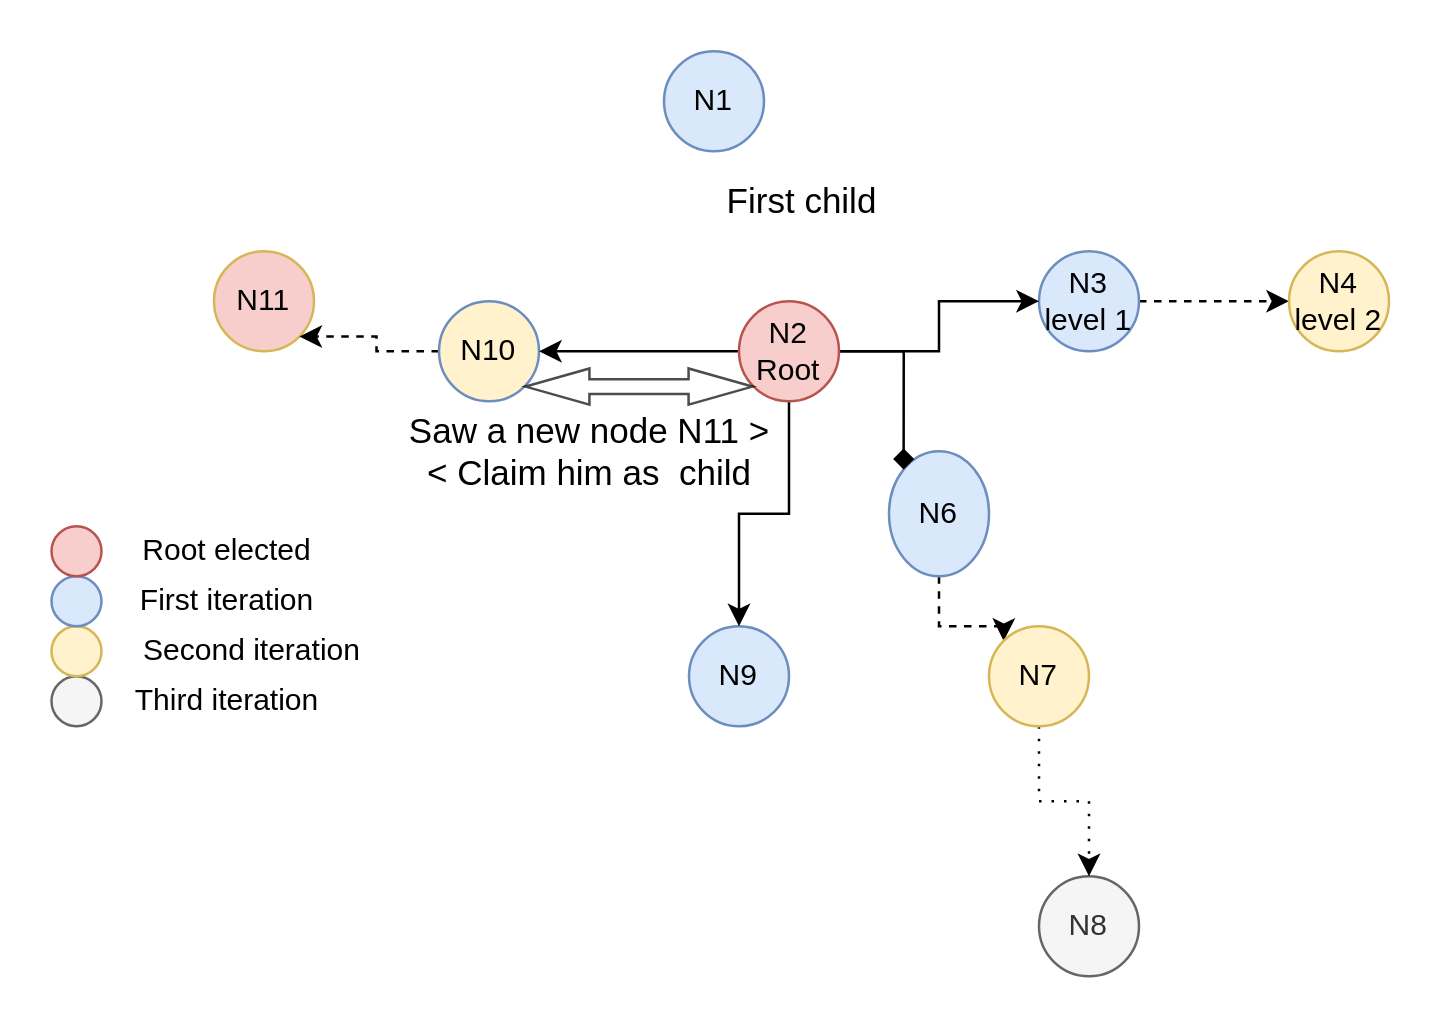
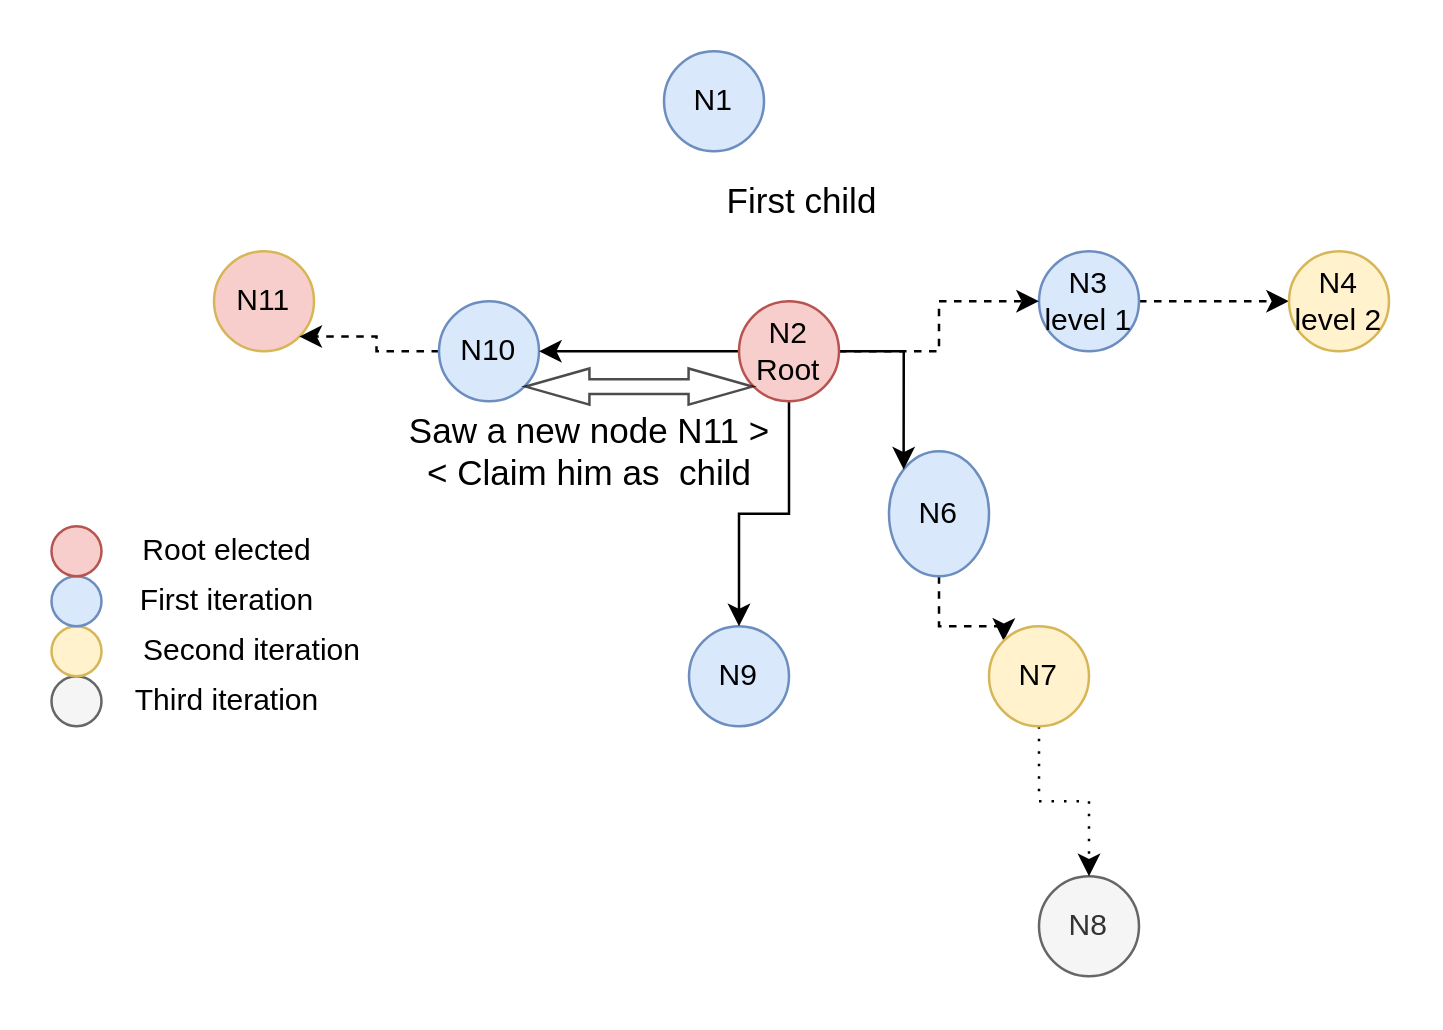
- <mxCell id="15" style="edgeStyle=orthogonalEdgeStyle;rounded=0;orthogonalLoop=1;jettySize=auto;html=1;entryX=0;entryY=0.5;entryDx=0;entryDy=0;" parent="1" source="19" target="11" edge="1"><mxGeometry relative="1" as="geometry" /></mxCell>
+ <mxCell id="15" style="edgeStyle=orthogonalEdgeStyle;rounded=0;orthogonalLoop=1;jettySize=auto;html=1;entryX=0;entryY=0.5;entryDx=0;entryDy=0;dashed=1;" parent="1" source="19" target="11" edge="1"><mxGeometry relative="1" as="geometry" /></mxCell>
- <mxCell id="13" value="N10" style="ellipse;whiteSpace=wrap;html=1;aspect=fixed;fillColor=#fff2cc;strokeColor=#6c8ebf;" parent="1" vertex="1"><mxGeometry x="175" y="120" width="40" height="40" as="geometry" /></mxCell>
+ <mxCell id="13" value="N10" style="ellipse;whiteSpace=wrap;html=1;aspect=fixed;fillColor=#dae8fc;strokeColor=#6c8ebf;" parent="1" vertex="1"><mxGeometry x="175" y="120" width="40" height="40" as="geometry" /></mxCell>
- <mxCell id="18" style="edgeStyle=orthogonalEdgeStyle;rounded=0;orthogonalLoop=1;jettySize=auto;html=1;entryX=0;entryY=0;entryDx=0;entryDy=0;endArrow=diamond;" parent="1" source="19" target="3" edge="1"><mxGeometry relative="1" as="geometry" /></mxCell>
+ <mxCell id="18" style="edgeStyle=orthogonalEdgeStyle;rounded=0;orthogonalLoop=1;jettySize=auto;html=1;entryX=0;entryY=0;entryDx=0;entryDy=0;" parent="1" source="19" target="3" edge="1"><mxGeometry relative="1" as="geometry" /></mxCell>
